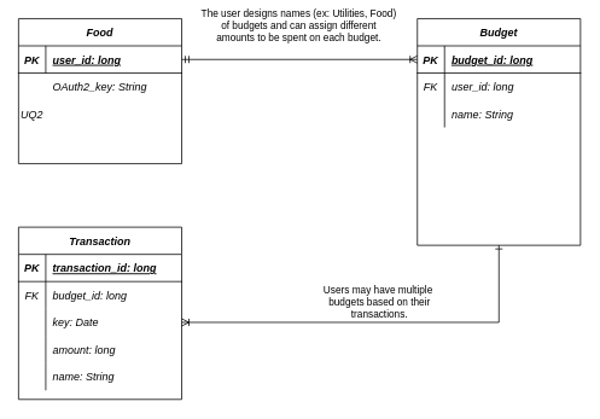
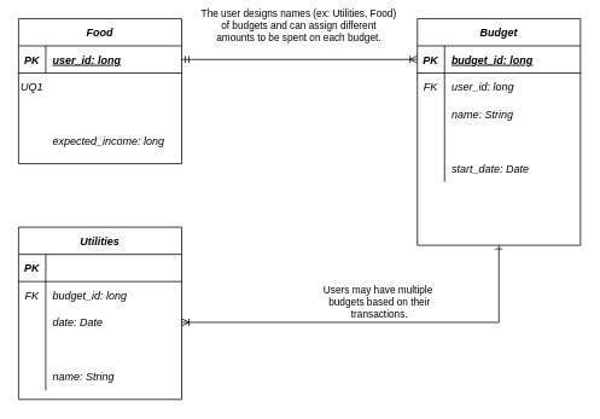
+ <mxCell id="7" value="UQ1" style="shape=partialRectangle;connectable=0;fillColor=none;top=0;left=0;bottom=0;right=0;editable=1;overflow=hidden;fontStyle=2" parent="6" vertex="1"><mxGeometry width="30" height="30" as="geometry" /></mxCell>
- <mxCell id="8" value="OAuth2_key: String" style="shape=partialRectangle;connectable=0;fillColor=none;top=0;left=0;bottom=0;right=0;align=left;spacingLeft=6;overflow=hidden;fontStyle=2" parent="6" vertex="1"><mxGeometry x="30" width="150" height="30" as="geometry" /></mxCell>
- <mxCell id="10" value="UQ2" style="shape=partialRectangle;connectable=0;fillColor=none;top=0;left=0;bottom=0;right=0;editable=1;overflow=hidden;fontStyle=2" parent="9" vertex="1"><mxGeometry width="30" height="30" as="geometry" /></mxCell>
+ <mxCell id="13" value="expected_income: long" style="shape=partialRectangle;connectable=0;fillColor=none;top=0;left=0;bottom=0;right=0;align=left;spacingLeft=6;overflow=hidden;fontStyle=2" parent="11" vertex="1"><mxGeometry x="30" width="150" height="30" as="geometry" /></mxCell>
+ <mxCell id="44" value="start_date: Date" style="shape=partialRectangle;connectable=0;fillColor=none;top=0;left=0;bottom=0;right=0;align=left;spacingLeft=6;overflow=hidden;fontStyle=2" parent="42" vertex="1"><mxGeometry x="30" width="150" height="30" as="geometry" /></mxCell>
- <mxCell id="14" value="Transaction" style="shape=table;startSize=30;container=1;collapsible=1;childLayout=tableLayout;fixedRows=1;rowLines=0;fontStyle=3;align=center;resizeLast=1;" parent="1" vertex="1"><mxGeometry x="20" y="250" width="180" height="190" as="geometry" /></mxCell>
+ <mxCell id="14" value="Utilities" style="shape=table;startSize=30;container=1;collapsible=1;childLayout=tableLayout;fixedRows=1;rowLines=0;fontStyle=3;align=center;resizeLast=1;" parent="1" vertex="1"><mxGeometry x="20" y="250" width="180" height="190" as="geometry" /></mxCell>
- <mxCell id="17" value="transaction_id: long" style="shape=partialRectangle;connectable=0;fillColor=none;top=0;left=0;bottom=0;right=0;align=left;spacingLeft=6;fontStyle=7;overflow=hidden;" parent="15" vertex="1"><mxGeometry x="30" width="150" height="30" as="geometry" /></mxCell>
- <mxCell id="23" value="key: Date" style="shape=partialRectangle;connectable=0;fillColor=none;top=0;left=0;bottom=0;right=0;align=left;spacingLeft=6;overflow=hidden;fontStyle=2" parent="21" vertex="1"><mxGeometry x="30" width="150" height="30" as="geometry" /></mxCell>
+ <mxCell id="23" value="date: Date" style="shape=partialRectangle;connectable=0;fillColor=none;top=0;left=0;bottom=0;right=0;align=left;spacingLeft=6;overflow=hidden;fontStyle=2" parent="21" vertex="1"><mxGeometry x="30" width="150" height="30" as="geometry" /></mxCell>
- <mxCell id="26" value="amount: long" style="shape=partialRectangle;connectable=0;fillColor=none;top=0;left=0;bottom=0;right=0;align=left;spacingLeft=6;overflow=hidden;fontStyle=2" parent="24" vertex="1"><mxGeometry x="30" width="150" height="30" as="geometry" /></mxCell>
